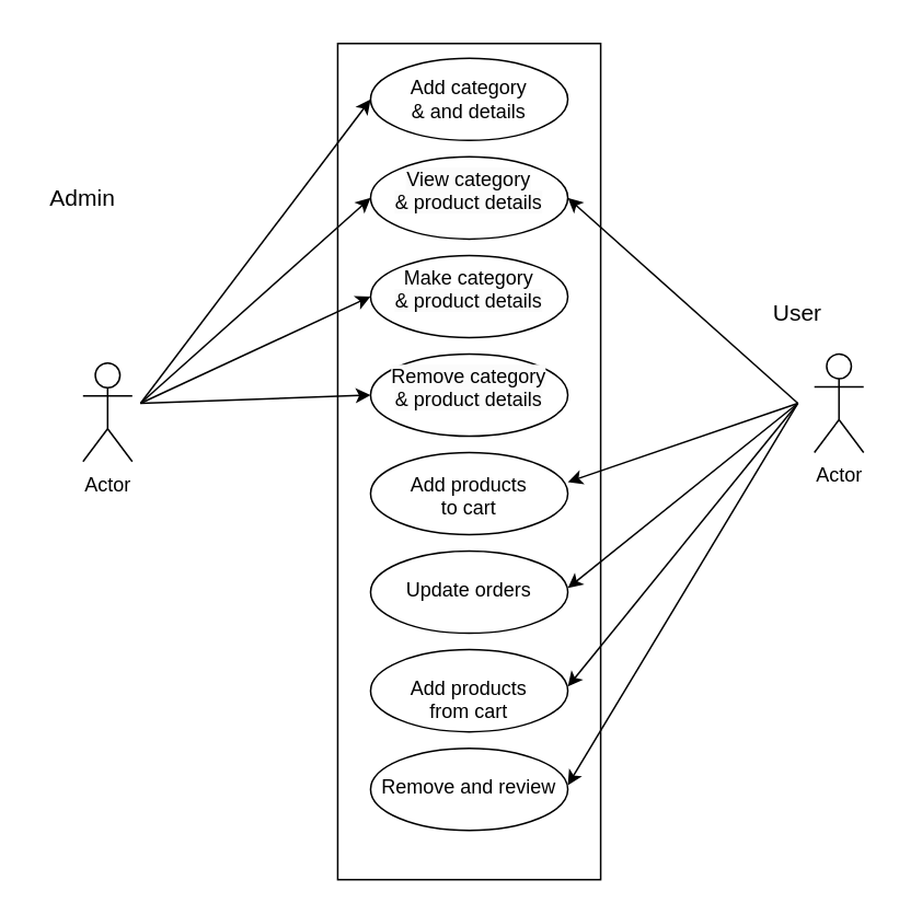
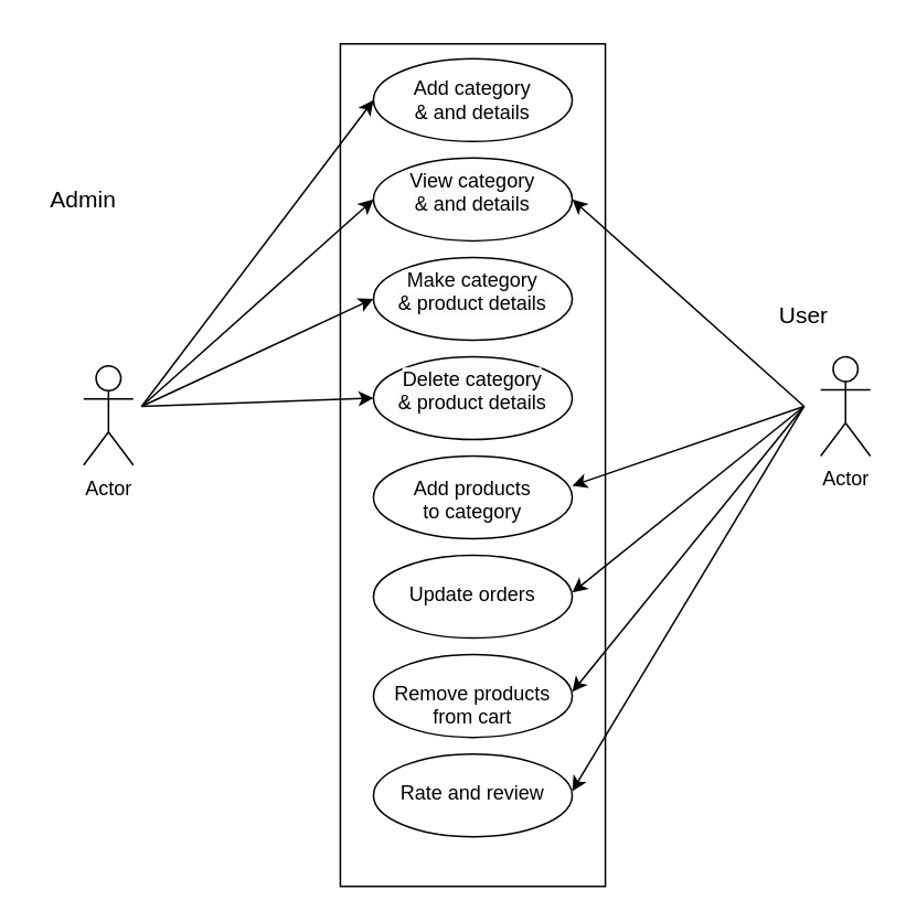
- <mxCell id="16" value="&lt;span style=&quot;color: rgb(0, 0, 0); font-family: Helvetica; font-size: 12px; font-style: normal; font-variant-ligatures: normal; font-variant-caps: normal; font-weight: 400; letter-spacing: normal; orphans: 2; text-indent: 0px; text-transform: none; widows: 2; word-spacing: 0px; -webkit-text-stroke-width: 0px; background-color: rgb(251, 251, 251); text-decoration-thickness: initial; text-decoration-style: initial; text-decoration-color: initial; float: none; display: inline !important;&quot;&gt;View category&lt;/span&gt;&lt;br style=&quot;border-color: var(--border-color); color: rgb(0, 0, 0); font-family: Helvetica; font-size: 12px; font-style: normal; font-variant-ligatures: normal; font-variant-caps: normal; font-weight: 400; letter-spacing: normal; orphans: 2; text-indent: 0px; text-transform: none; widows: 2; word-spacing: 0px; -webkit-text-stroke-width: 0px; background-color: rgb(251, 251, 251); text-decoration-thickness: initial; text-decoration-style: initial; text-decoration-color: initial;&quot;&gt;&lt;span style=&quot;color: rgb(0, 0, 0); font-family: Helvetica; font-size: 12px; font-style: normal; font-variant-ligatures: normal; font-variant-caps: normal; font-weight: 400; letter-spacing: normal; orphans: 2; text-indent: 0px; text-transform: none; widows: 2; word-spacing: 0px; -webkit-text-stroke-width: 0px; background-color: rgb(251, 251, 251); text-decoration-thickness: initial; text-decoration-style: initial; text-decoration-color: initial; float: none; display: inline !important;&quot;&gt;&amp;amp; product details&lt;/span&gt;" style="text;whiteSpace=wrap;html=1;align=center;" vertex="1" parent="1"><mxGeometry x="225" y="95" width="120" height="50" as="geometry" /></mxCell>
+ <mxCell id="16" value="&lt;span style=&quot;color: rgb(0, 0, 0); font-family: Helvetica; font-size: 12px; font-style: normal; font-variant-ligatures: normal; font-variant-caps: normal; font-weight: 400; letter-spacing: normal; orphans: 2; text-indent: 0px; text-transform: none; widows: 2; word-spacing: 0px; -webkit-text-stroke-width: 0px; background-color: rgb(251, 251, 251); text-decoration-thickness: initial; text-decoration-style: initial; text-decoration-color: initial; float: none; display: inline !important;&quot;&gt;View category&lt;/span&gt;&lt;br style=&quot;border-color: var(--border-color); color: rgb(0, 0, 0); font-family: Helvetica; font-size: 12px; font-style: normal; font-variant-ligatures: normal; font-variant-caps: normal; font-weight: 400; letter-spacing: normal; orphans: 2; text-indent: 0px; text-transform: none; widows: 2; word-spacing: 0px; -webkit-text-stroke-width: 0px; background-color: rgb(251, 251, 251); text-decoration-thickness: initial; text-decoration-style: initial; text-decoration-color: initial;&quot;&gt;&lt;span style=&quot;color: rgb(0, 0, 0); font-family: Helvetica; font-size: 12px; font-style: normal; font-variant-ligatures: normal; font-variant-caps: normal; font-weight: 400; letter-spacing: normal; orphans: 2; text-indent: 0px; text-transform: none; widows: 2; word-spacing: 0px; -webkit-text-stroke-width: 0px; background-color: rgb(251, 251, 251); text-decoration-thickness: initial; text-decoration-style: initial; text-decoration-color: initial; float: none; display: inline !important;&quot;&gt;&amp;amp; and details&lt;/span&gt;" style="text;whiteSpace=wrap;html=1;align=center;" vertex="1" parent="1"><mxGeometry x="225" y="95" width="120" height="50" as="geometry" /></mxCell>
- <mxCell id="18" value="&lt;span style=&quot;color: rgb(0, 0, 0); font-family: Helvetica; font-size: 12px; font-style: normal; font-variant-ligatures: normal; font-variant-caps: normal; font-weight: 400; letter-spacing: normal; orphans: 2; text-indent: 0px; text-transform: none; widows: 2; word-spacing: 0px; -webkit-text-stroke-width: 0px; background-color: rgb(251, 251, 251); text-decoration-thickness: initial; text-decoration-style: initial; text-decoration-color: initial; float: none; display: inline !important;&quot;&gt;Remove category&lt;/span&gt;&lt;br style=&quot;border-color: var(--border-color); color: rgb(0, 0, 0); font-family: Helvetica; font-size: 12px; font-style: normal; font-variant-ligatures: normal; font-variant-caps: normal; font-weight: 400; letter-spacing: normal; orphans: 2; text-indent: 0px; text-transform: none; widows: 2; word-spacing: 0px; -webkit-text-stroke-width: 0px; background-color: rgb(251, 251, 251); text-decoration-thickness: initial; text-decoration-style: initial; text-decoration-color: initial;&quot;&gt;&lt;span style=&quot;color: rgb(0, 0, 0); font-family: Helvetica; font-size: 12px; font-style: normal; font-variant-ligatures: normal; font-variant-caps: normal; font-weight: 400; letter-spacing: normal; orphans: 2; text-indent: 0px; text-transform: none; widows: 2; word-spacing: 0px; -webkit-text-stroke-width: 0px; background-color: rgb(251, 251, 251); text-decoration-thickness: initial; text-decoration-style: initial; text-decoration-color: initial; float: none; display: inline !important;&quot;&gt;&amp;amp; product details&lt;/span&gt;" style="text;whiteSpace=wrap;html=1;align=center;" vertex="1" parent="1"><mxGeometry x="225" y="215" width="120" height="50" as="geometry" /></mxCell>
+ <mxCell id="18" value="&lt;span style=&quot;color: rgb(0, 0, 0); font-family: Helvetica; font-size: 12px; font-style: normal; font-variant-ligatures: normal; font-variant-caps: normal; font-weight: 400; letter-spacing: normal; orphans: 2; text-indent: 0px; text-transform: none; widows: 2; word-spacing: 0px; -webkit-text-stroke-width: 0px; background-color: rgb(251, 251, 251); text-decoration-thickness: initial; text-decoration-style: initial; text-decoration-color: initial; float: none; display: inline !important;&quot;&gt;Delete category&lt;/span&gt;&lt;br style=&quot;border-color: var(--border-color); color: rgb(0, 0, 0); font-family: Helvetica; font-size: 12px; font-style: normal; font-variant-ligatures: normal; font-variant-caps: normal; font-weight: 400; letter-spacing: normal; orphans: 2; text-indent: 0px; text-transform: none; widows: 2; word-spacing: 0px; -webkit-text-stroke-width: 0px; background-color: rgb(251, 251, 251); text-decoration-thickness: initial; text-decoration-style: initial; text-decoration-color: initial;&quot;&gt;&lt;span style=&quot;color: rgb(0, 0, 0); font-family: Helvetica; font-size: 12px; font-style: normal; font-variant-ligatures: normal; font-variant-caps: normal; font-weight: 400; letter-spacing: normal; orphans: 2; text-indent: 0px; text-transform: none; widows: 2; word-spacing: 0px; -webkit-text-stroke-width: 0px; background-color: rgb(251, 251, 251); text-decoration-thickness: initial; text-decoration-style: initial; text-decoration-color: initial; float: none; display: inline !important;&quot;&gt;&amp;amp; product details&lt;/span&gt;" style="text;whiteSpace=wrap;html=1;align=center;" vertex="1" parent="1"><mxGeometry x="225" y="215" width="120" height="50" as="geometry" /></mxCell>
- <mxCell id="19" value="&lt;div style=&quot;&quot;&gt;Add products&lt;/div&gt;&lt;div style=&quot;&quot;&gt;to cart&lt;/div&gt;" style="text;whiteSpace=wrap;html=1;align=center;" vertex="1" parent="1"><mxGeometry x="225" y="280.5" width="120" height="50" as="geometry" /></mxCell>
+ <mxCell id="19" value="&lt;div style=&quot;&quot;&gt;Add products&lt;/div&gt;&lt;div style=&quot;&quot;&gt;to category&lt;/div&gt;" style="text;whiteSpace=wrap;html=1;align=center;" vertex="1" parent="1"><mxGeometry x="225" y="280.5" width="120" height="50" as="geometry" /></mxCell>
- <mxCell id="21" value="&lt;div style=&quot;&quot;&gt;&lt;span style=&quot;background-color: initial;&quot;&gt;Add products&lt;/span&gt;&lt;/div&gt;&lt;div style=&quot;&quot;&gt;from cart&lt;/div&gt;" style="text;whiteSpace=wrap;html=1;align=center;" vertex="1" parent="1"><mxGeometry x="225" y="405" width="120" height="50" as="geometry" /></mxCell>
+ <mxCell id="21" value="&lt;div style=&quot;&quot;&gt;&lt;span style=&quot;background-color: initial;&quot;&gt;Remove products&lt;/span&gt;&lt;/div&gt;&lt;div style=&quot;&quot;&gt;from cart&lt;/div&gt;" style="text;whiteSpace=wrap;html=1;align=center;" vertex="1" parent="1"><mxGeometry x="225" y="405" width="120" height="50" as="geometry" /></mxCell>
- <mxCell id="22" value="&lt;div style=&quot;&quot;&gt;&lt;span style=&quot;background-color: initial;&quot;&gt;Remove and review&lt;/span&gt;&lt;/div&gt;" style="text;whiteSpace=wrap;html=1;align=center;" vertex="1" parent="1"><mxGeometry x="225" y="465" width="120" height="50" as="geometry" /></mxCell>
+ <mxCell id="22" value="&lt;div style=&quot;&quot;&gt;&lt;span style=&quot;background-color: initial;&quot;&gt;Rate and review&lt;/span&gt;&lt;/div&gt;" style="text;whiteSpace=wrap;html=1;align=center;" vertex="1" parent="1"><mxGeometry x="225" y="465" width="120" height="50" as="geometry" /></mxCell>
